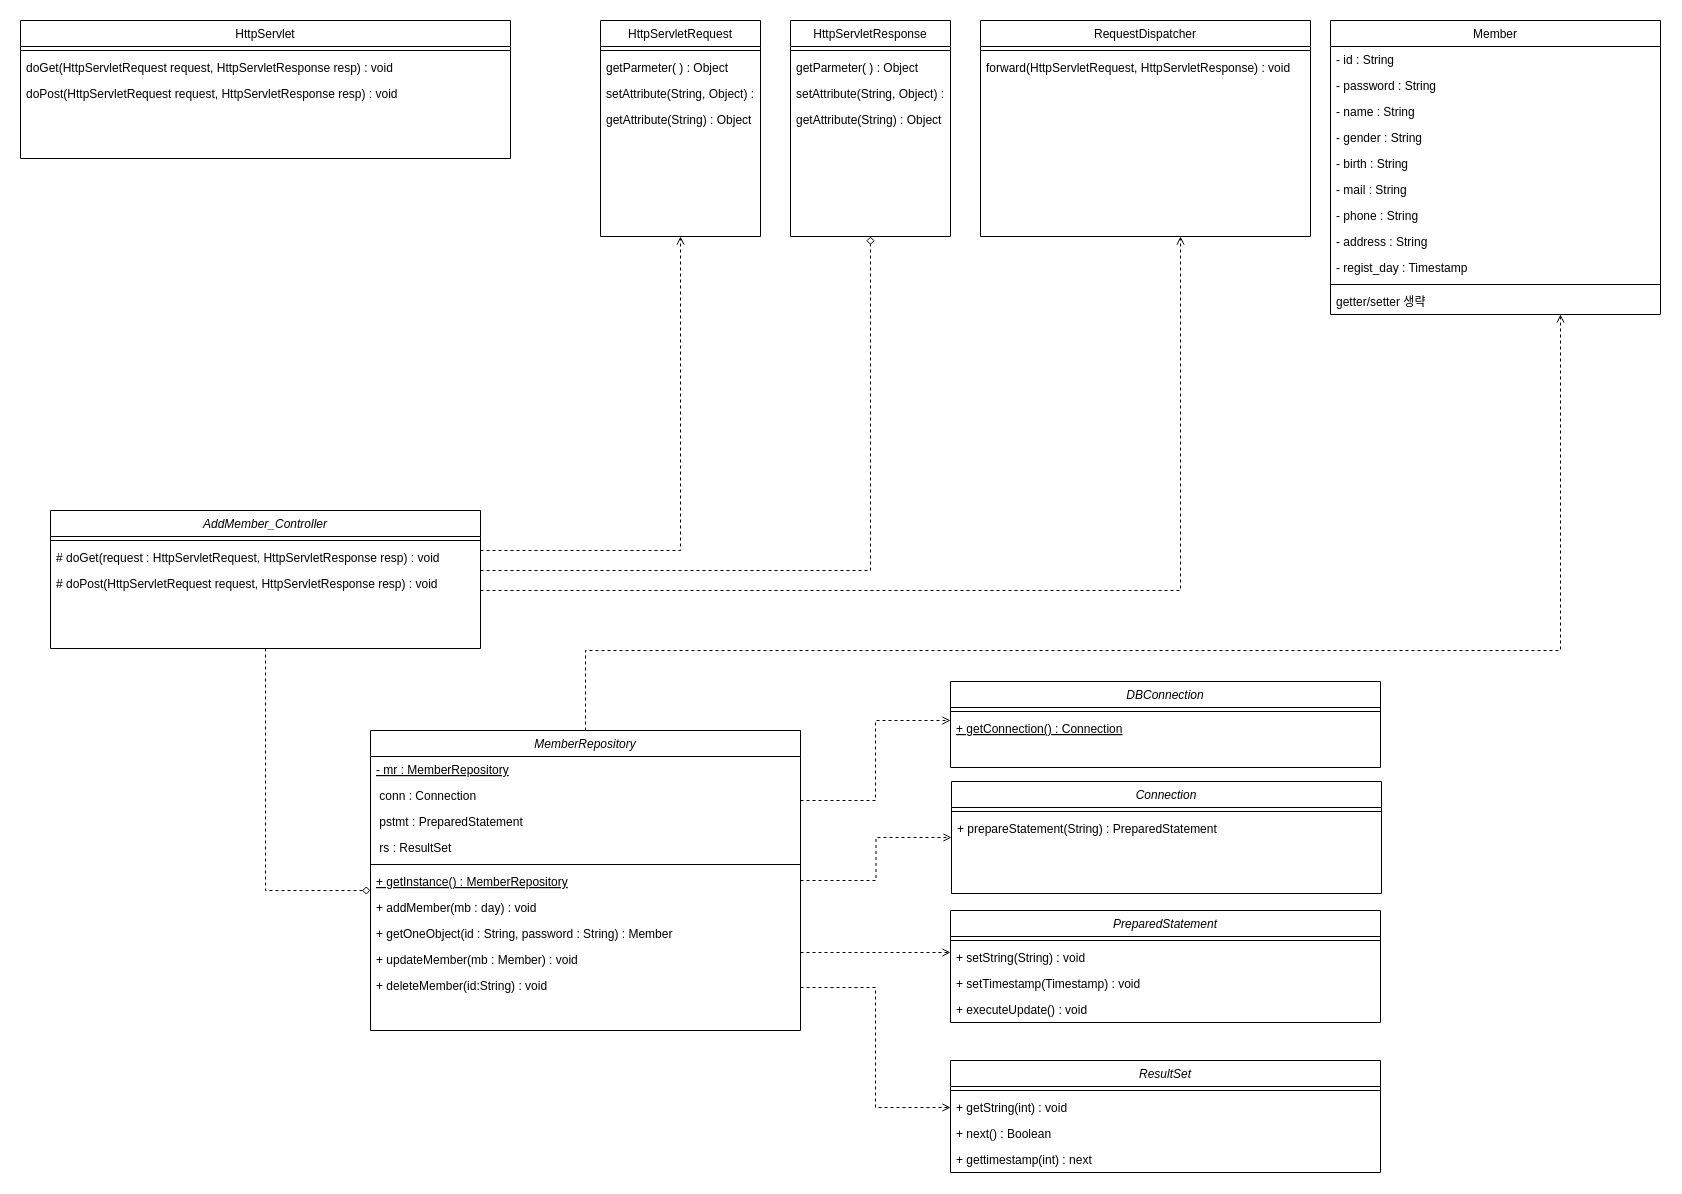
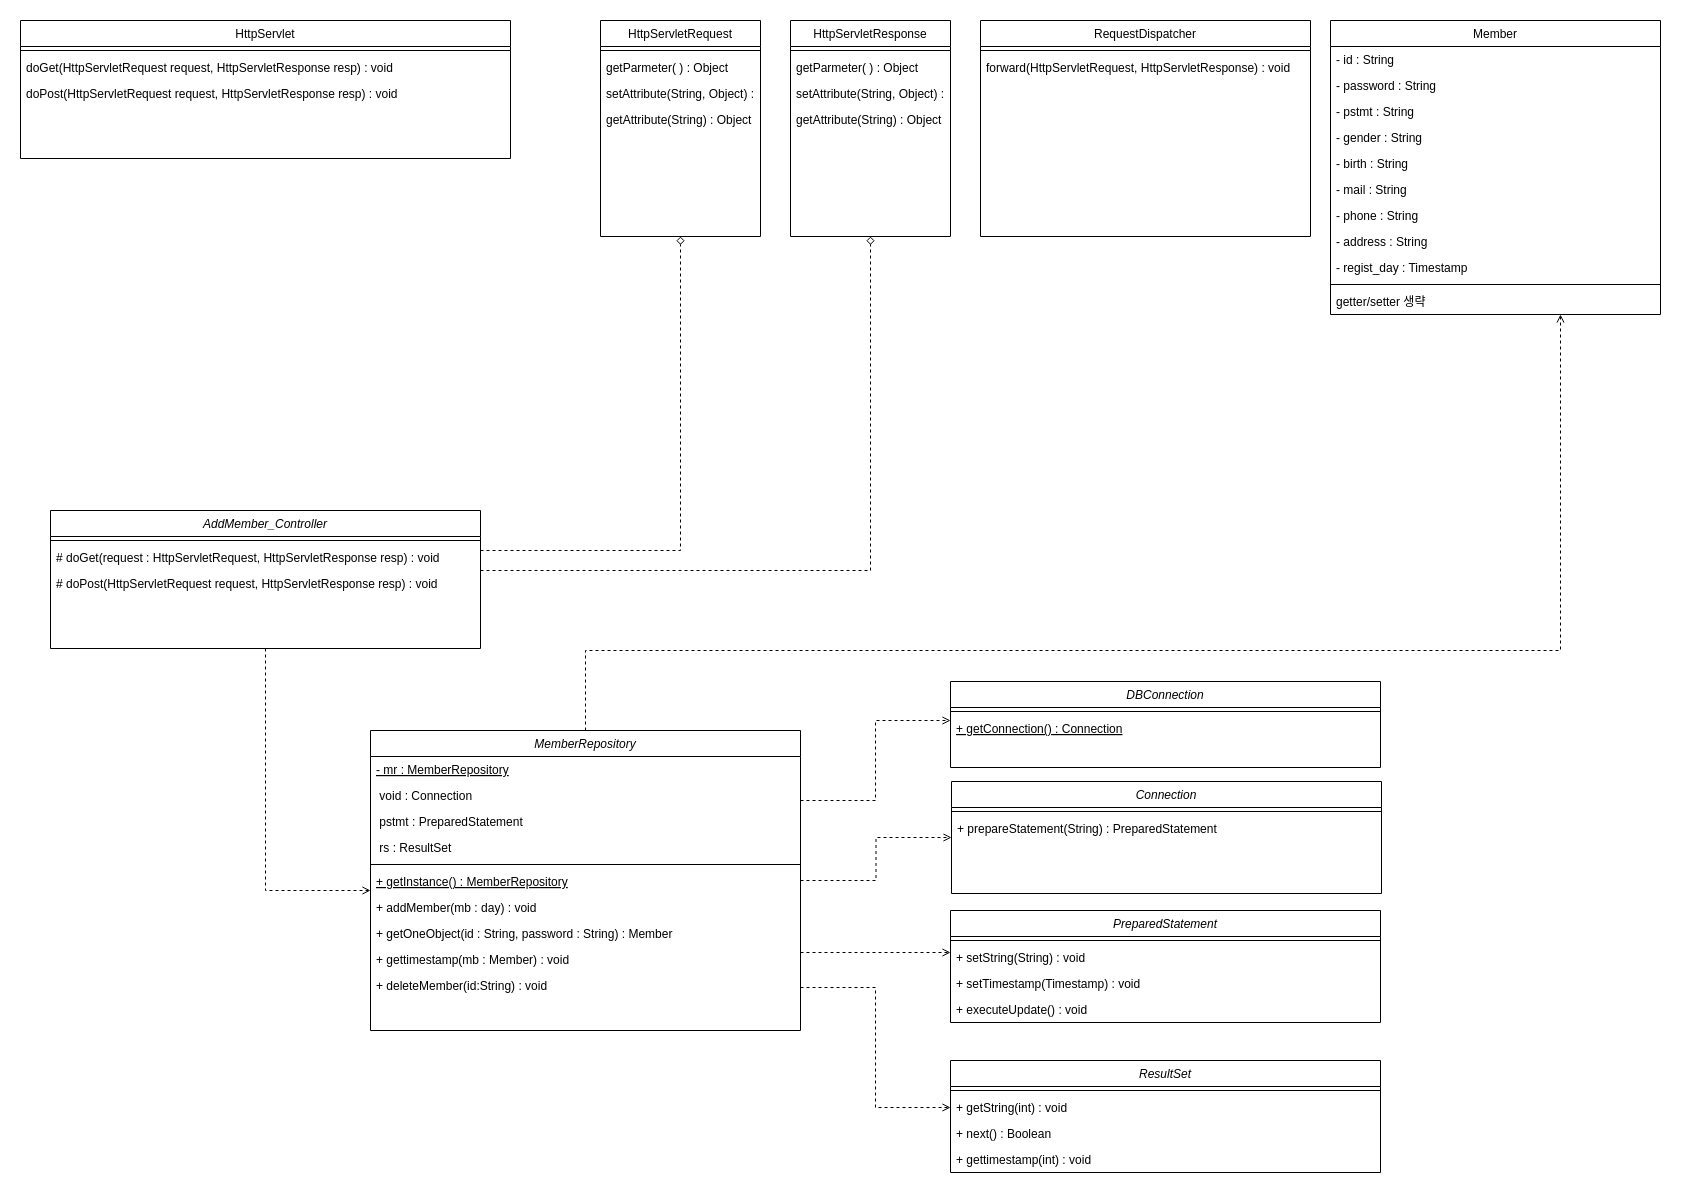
- <mxCell id="30" value="- name : String" style="text;align=left;verticalAlign=top;spacingLeft=4;spacingRight=4;overflow=hidden;rotatable=0;points=[[0,0.5],[1,0.5]];portConstraint=eastwest;" parent="27" vertex="1"><mxGeometry y="78" width="330" height="26" as="geometry" /></mxCell>
+ <mxCell id="30" value="- pstmt : String" style="text;align=left;verticalAlign=top;spacingLeft=4;spacingRight=4;overflow=hidden;rotatable=0;points=[[0,0.5],[1,0.5]];portConstraint=eastwest;" parent="27" vertex="1"><mxGeometry y="78" width="330" height="26" as="geometry" /></mxCell>
- <mxCell id="2" style="edgeStyle=orthogonalEdgeStyle;rounded=0;orthogonalLoop=1;jettySize=auto;html=1;endArrow=open;endFill=0;dashed=1;" parent="1" source="6" target="10" edge="1"><mxGeometry relative="1" as="geometry"><Array as="points"><mxPoint x="680" y="550" /></Array></mxGeometry></mxCell>
+ <mxCell id="2" style="edgeStyle=orthogonalEdgeStyle;rounded=0;orthogonalLoop=1;jettySize=auto;html=1;endArrow=diamond;endFill=0;dashed=1;" parent="1" source="6" target="10" edge="1"><mxGeometry relative="1" as="geometry"><Array as="points"><mxPoint x="680" y="550" /></Array></mxGeometry></mxCell>
- <mxCell id="4" style="edgeStyle=orthogonalEdgeStyle;rounded=0;orthogonalLoop=1;jettySize=auto;html=1;endArrow=open;endFill=0;dashed=1;" parent="1" source="6" target="24" edge="1"><mxGeometry relative="1" as="geometry"><Array as="points"><mxPoint x="1180" y="590" /></Array></mxGeometry></mxCell>
- <mxCell id="46" value=" conn : Connection" style="text;align=left;verticalAlign=top;spacingLeft=4;spacingRight=4;overflow=hidden;rotatable=0;points=[[0,0.5],[1,0.5]];portConstraint=eastwest;" parent="44" vertex="1"><mxGeometry y="52" width="430" height="26" as="geometry" /></mxCell>
+ <mxCell id="46" value=" void : Connection" style="text;align=left;verticalAlign=top;spacingLeft=4;spacingRight=4;overflow=hidden;rotatable=0;points=[[0,0.5],[1,0.5]];portConstraint=eastwest;" parent="44" vertex="1"><mxGeometry y="52" width="430" height="26" as="geometry" /></mxCell>
- <mxCell id="5" style="edgeStyle=orthogonalEdgeStyle;rounded=0;orthogonalLoop=1;jettySize=auto;html=1;dashed=1;endArrow=diamond;endFill=0;" parent="1" source="6" target="44" edge="1"><mxGeometry relative="1" as="geometry"><Array as="points"><mxPoint x="265" y="890" /></Array></mxGeometry></mxCell>
+ <mxCell id="5" style="edgeStyle=orthogonalEdgeStyle;rounded=0;orthogonalLoop=1;jettySize=auto;html=1;dashed=1;endArrow=open;endFill=0;" parent="1" source="6" target="44" edge="1"><mxGeometry relative="1" as="geometry"><Array as="points"><mxPoint x="265" y="890" /></Array></mxGeometry></mxCell>
- <mxCell id="53" value="+ updateMember(mb : Member) : void" style="text;align=left;verticalAlign=top;spacingLeft=4;spacingRight=4;overflow=hidden;rotatable=0;points=[[0,0.5],[1,0.5]];portConstraint=eastwest;" parent="44" vertex="1"><mxGeometry y="216" width="430" height="26" as="geometry" /></mxCell>
+ <mxCell id="53" value="+ gettimestamp(mb : Member) : void" style="text;align=left;verticalAlign=top;spacingLeft=4;spacingRight=4;overflow=hidden;rotatable=0;points=[[0,0.5],[1,0.5]];portConstraint=eastwest;" parent="44" vertex="1"><mxGeometry y="216" width="430" height="26" as="geometry" /></mxCell>
- <mxCell id="67" value="+ gettimestamp(int) : next" style="text;align=left;verticalAlign=top;spacingLeft=4;spacingRight=4;overflow=hidden;rotatable=0;points=[[0,0.5],[1,0.5]];portConstraint=eastwest;fontStyle=0" parent="63" vertex="1"><mxGeometry y="86" width="430" height="26" as="geometry" /></mxCell>
+ <mxCell id="67" value="+ gettimestamp(int) : void" style="text;align=left;verticalAlign=top;spacingLeft=4;spacingRight=4;overflow=hidden;rotatable=0;points=[[0,0.5],[1,0.5]];portConstraint=eastwest;fontStyle=0" parent="63" vertex="1"><mxGeometry y="86" width="430" height="26" as="geometry" /></mxCell>
